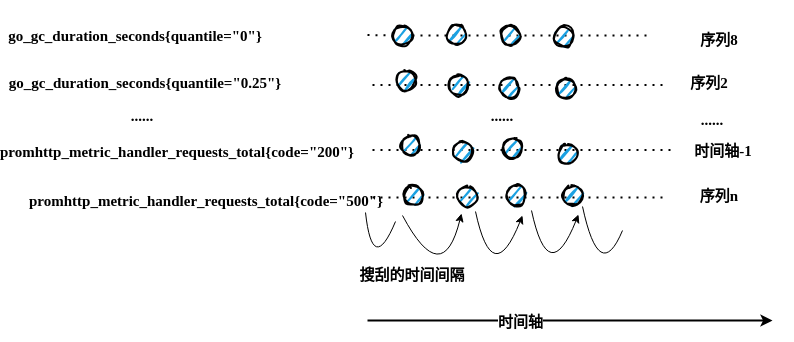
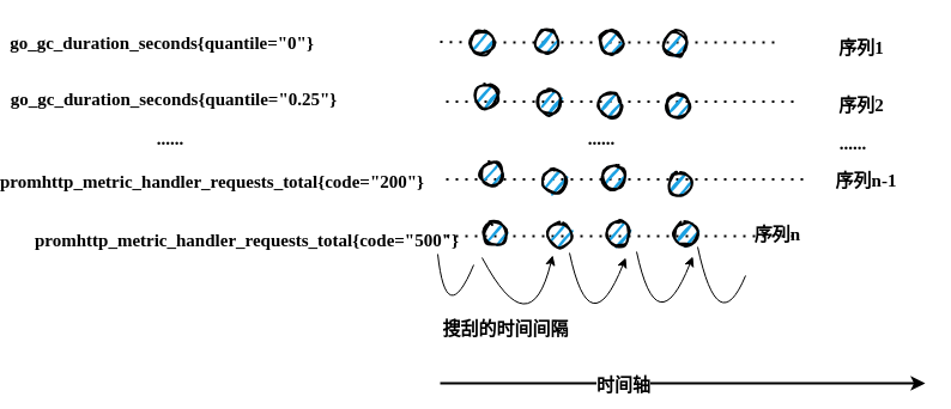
- <mxCell id="34" value="序列8" style="text;html=1;strokeColor=none;fillColor=none;align=center;verticalAlign=middle;whiteSpace=wrap;rounded=0;fontFamily=Aa老外雨果体;fontSize=15;fontStyle=1" vertex="1" parent="1"><mxGeometry x="682" y="24" width="60" height="30" as="geometry" /></mxCell>
+ <mxCell id="34" value="序列1" style="text;html=1;strokeColor=none;fillColor=none;align=center;verticalAlign=middle;whiteSpace=wrap;rounded=0;fontFamily=Aa老外雨果体;fontSize=15;fontStyle=1" vertex="1" parent="1"><mxGeometry x="682" y="24" width="60" height="30" as="geometry" /></mxCell>
- <mxCell id="35" value="序列2" style="text;html=1;strokeColor=none;fillColor=none;align=center;verticalAlign=middle;whiteSpace=wrap;rounded=0;fontFamily=Aa老外雨果体;fontSize=15;fontStyle=1" vertex="1" parent="1"><mxGeometry x="672" y="67" width="60" height="30" as="geometry" /></mxCell>
+ <mxCell id="35" value="序列2" style="text;html=1;strokeColor=none;fillColor=none;align=center;verticalAlign=middle;whiteSpace=wrap;rounded=0;fontFamily=Aa老外雨果体;fontSize=15;fontStyle=1" vertex="1" parent="1"><mxGeometry x="682" y="72" width="60" height="30" as="geometry" /></mxCell>
- <mxCell id="36" value="时间轴-1" style="text;html=1;strokeColor=none;fillColor=none;align=center;verticalAlign=middle;whiteSpace=wrap;rounded=0;fontFamily=Aa老外雨果体;fontSize=15;fontStyle=1" vertex="1" parent="1"><mxGeometry x="679" y="135" width="74" height="30" as="geometry" /></mxCell>
+ <mxCell id="36" value="序列n-1" style="text;html=1;strokeColor=none;fillColor=none;align=center;verticalAlign=middle;whiteSpace=wrap;rounded=0;fontFamily=Aa老外雨果体;fontSize=15;fontStyle=1" vertex="1" parent="1"><mxGeometry x="679" y="135" width="74" height="30" as="geometry" /></mxCell>
- <mxCell id="37" value="序列n" style="text;html=1;strokeColor=none;fillColor=none;align=center;verticalAlign=middle;whiteSpace=wrap;rounded=0;fontFamily=Aa老外雨果体;fontSize=15;fontStyle=1" vertex="1" parent="1"><mxGeometry x="675" y="180" width="74" height="30" as="geometry" /></mxCell>
+ <mxCell id="37" value="序列n" style="text;html=1;strokeColor=none;fillColor=none;align=center;verticalAlign=middle;whiteSpace=wrap;rounded=0;fontFamily=Aa老外雨果体;fontSize=15;fontStyle=1" vertex="1" parent="1"><mxGeometry x="605" y="180" width="74" height="30" as="geometry" /></mxCell>
- <mxCell id="31" value="搜刮的时间间隔" style="text;html=1;strokeColor=none;fillColor=none;align=center;verticalAlign=middle;whiteSpace=wrap;rounded=0;fontFamily=Aa老外雨果体;fontSize=15;fontStyle=1" vertex="1" parent="1"><mxGeometry x="350" y="259" width="110" height="30" as="geometry" /></mxCell>
+ <mxCell id="31" value="搜刮的时间间隔" style="text;html=1;strokeColor=none;fillColor=none;align=center;verticalAlign=middle;whiteSpace=wrap;rounded=0;fontFamily=Aa老外雨果体;fontSize=15;fontStyle=1" vertex="1" parent="1"><mxGeometry x="360" y="259" width="110" height="30" as="geometry" /></mxCell>
